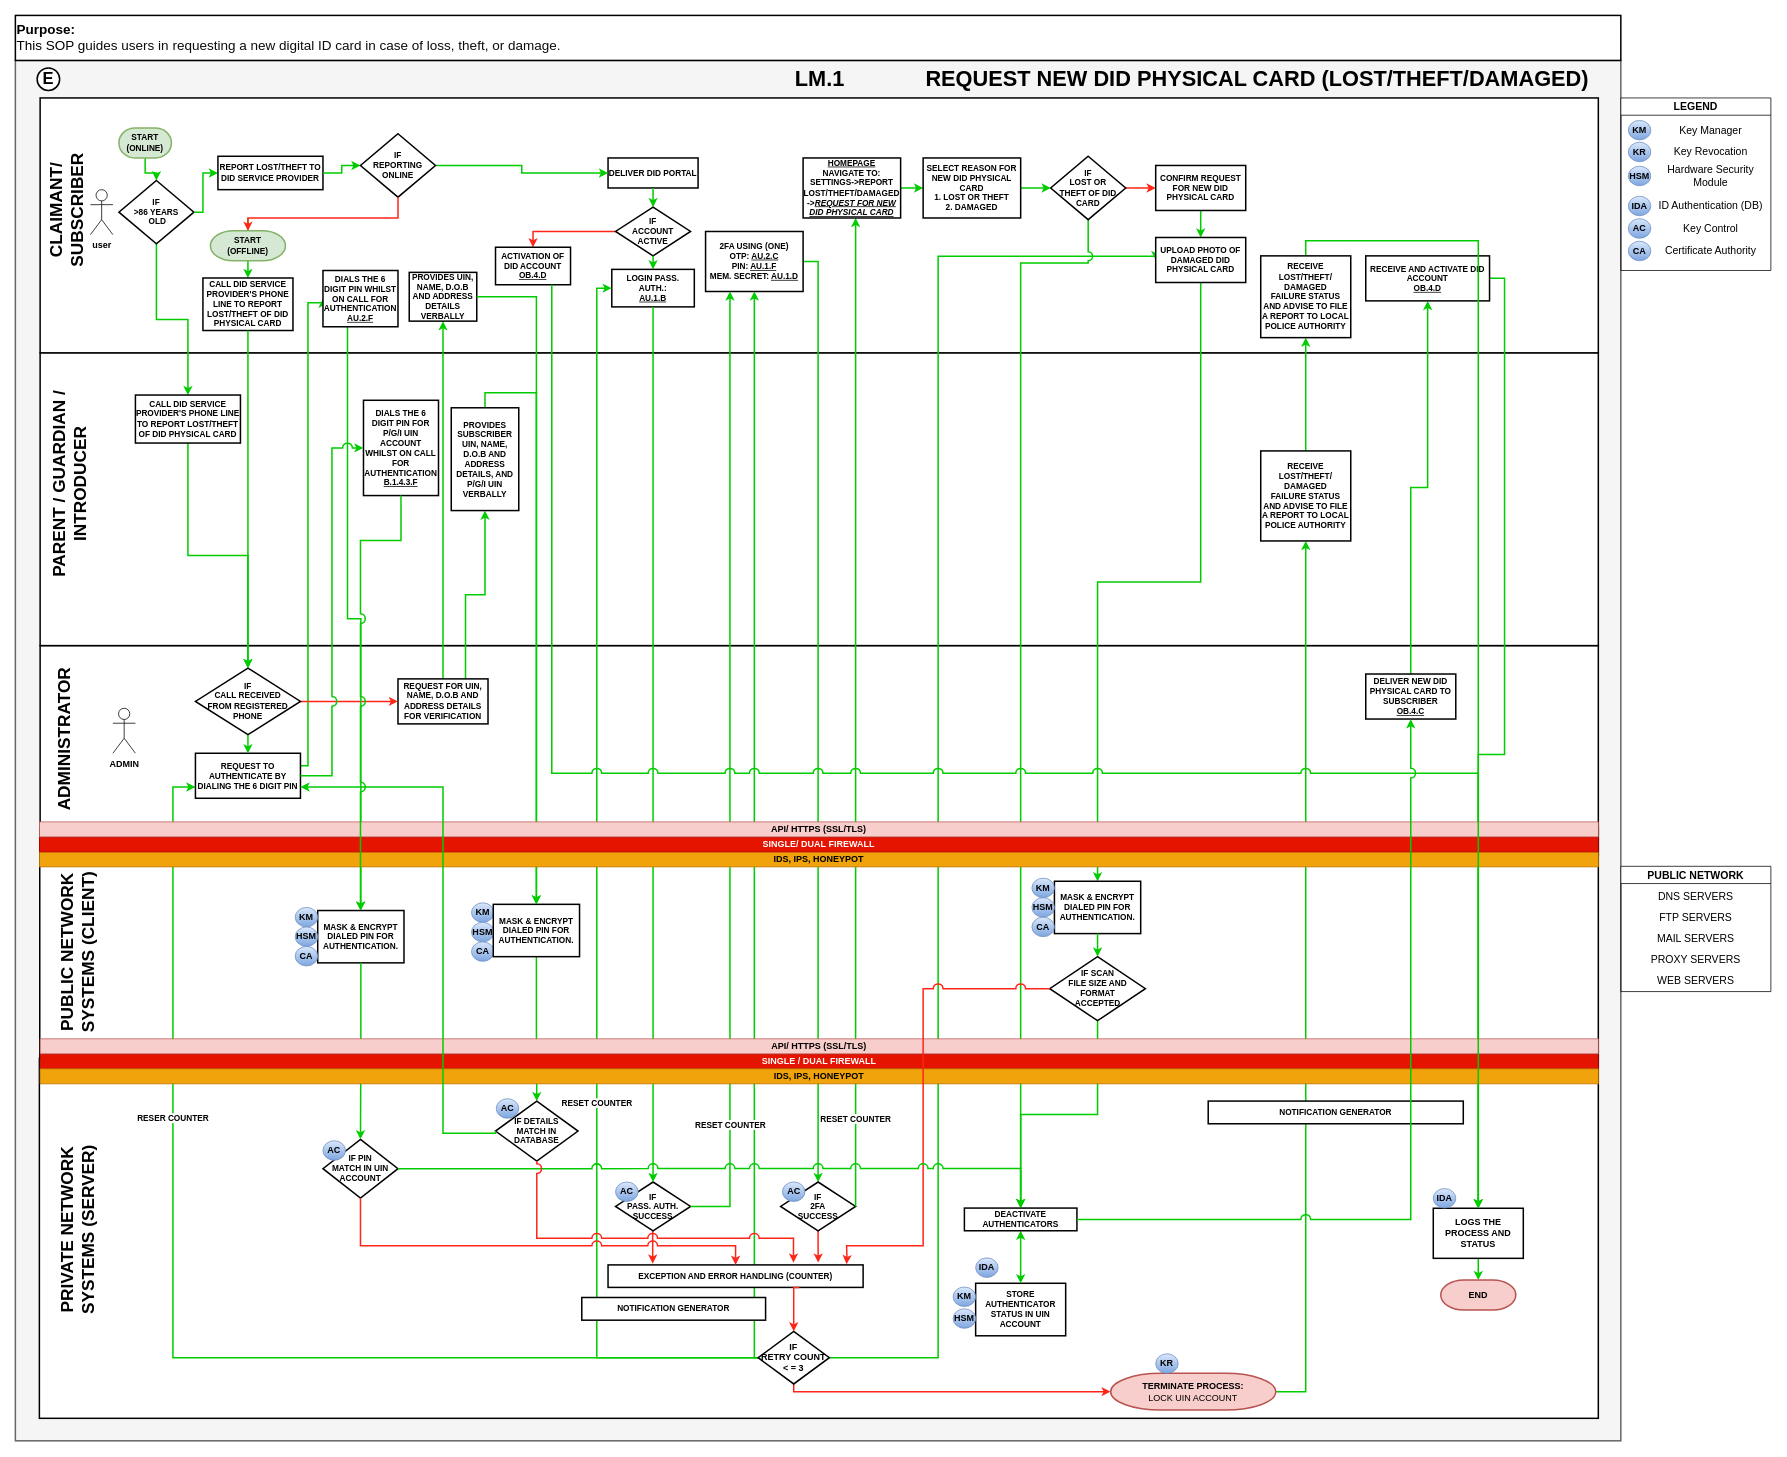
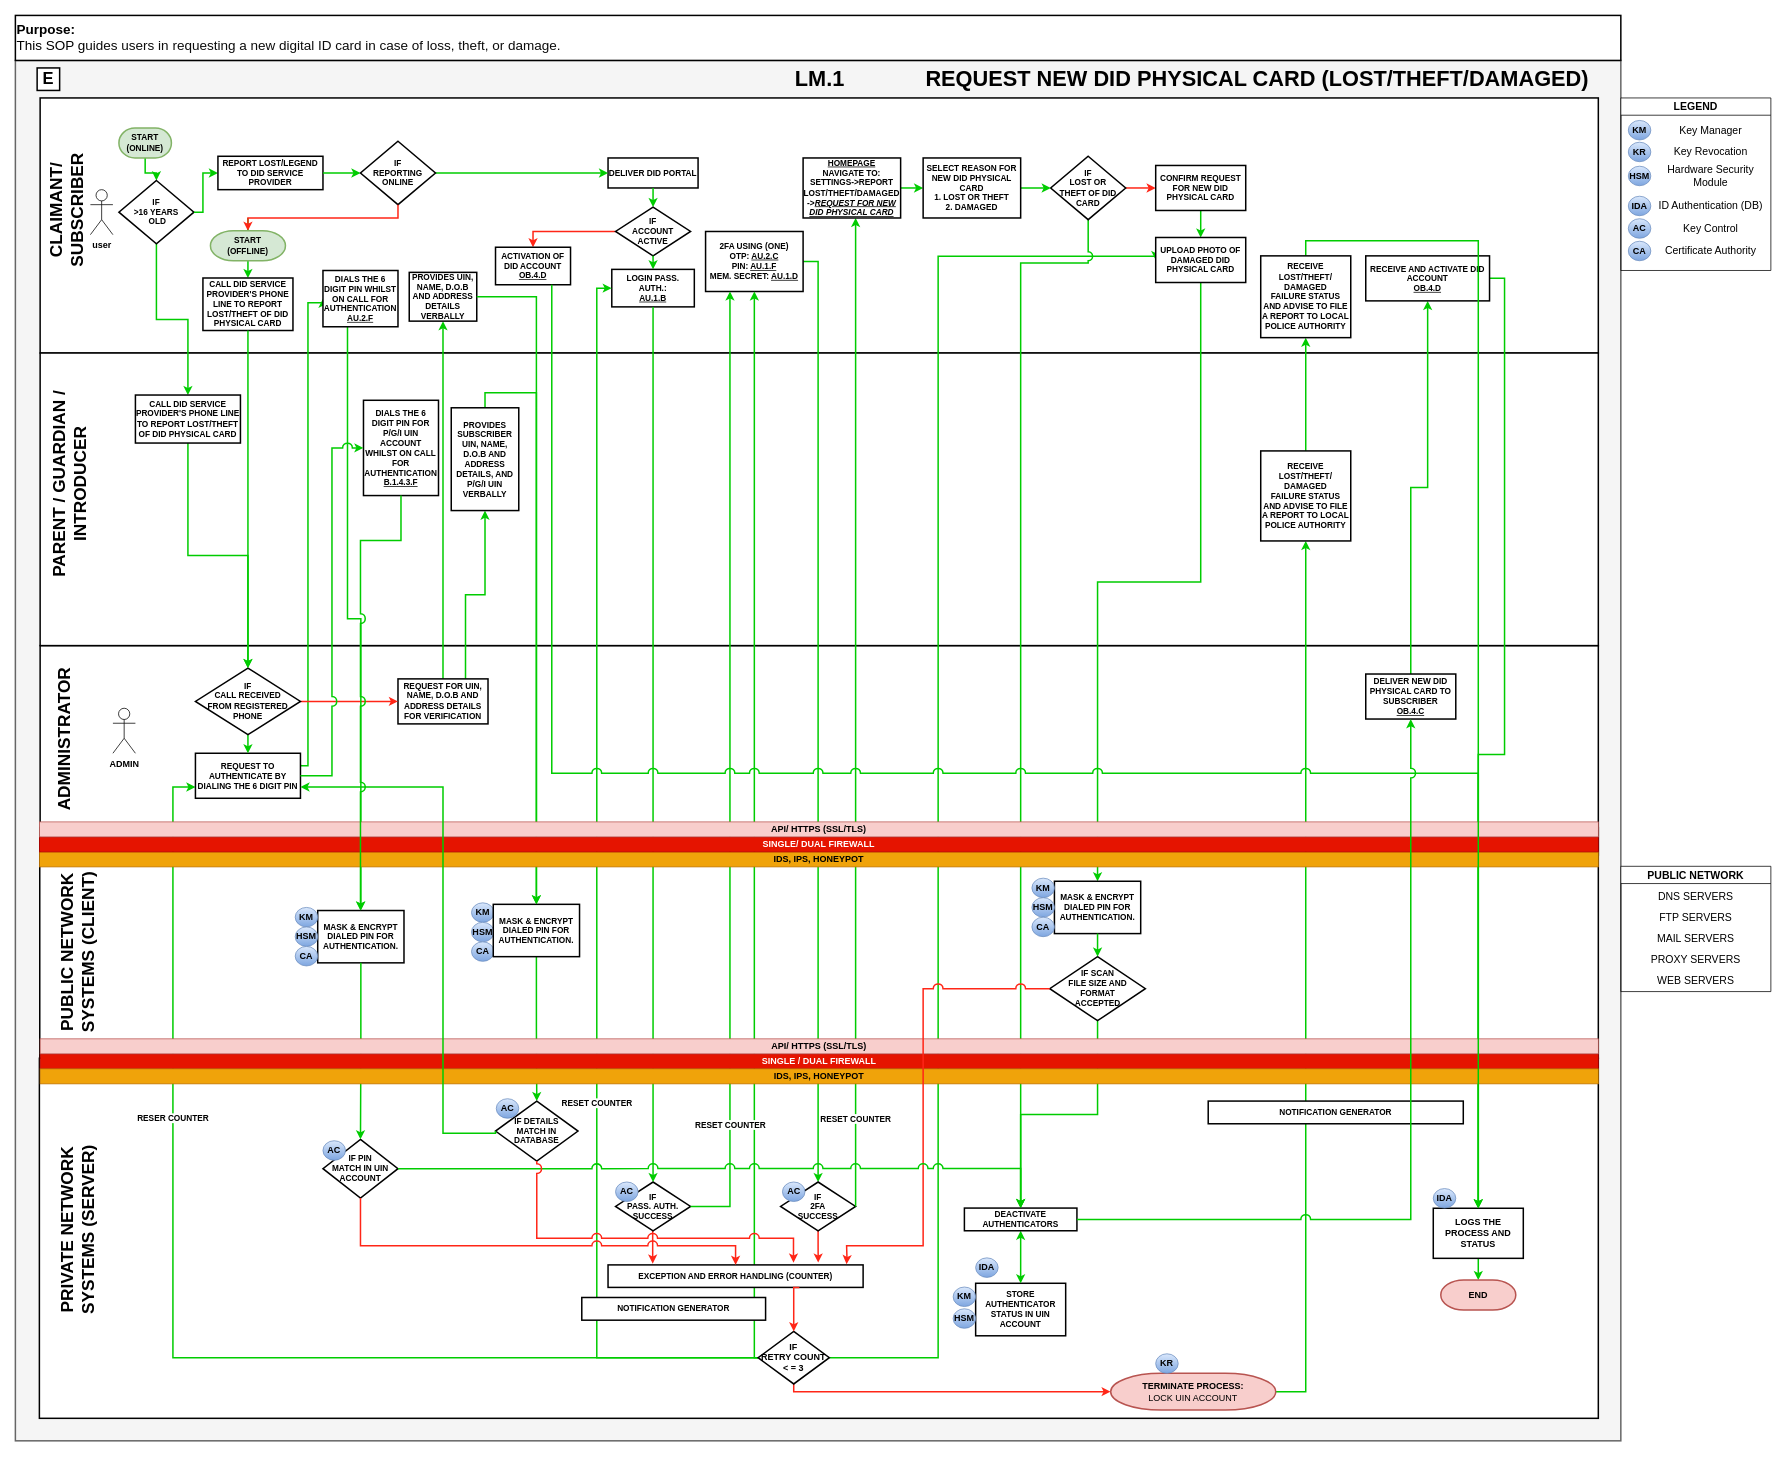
- <mxCell id="10" value="E" style="ellipse;whiteSpace=wrap;html=1;aspect=fixed;strokeWidth=2;fontStyle=1;fontSize=22;direction=south;" parent="1" vertex="1"><mxGeometry x="49" y="90" width="30" height="30" as="geometry" /></mxCell>
+ <mxCell id="10" value="E" style="whiteSpace=wrap;html=1;aspect=fixed;strokeWidth=2;fontStyle=1;fontSize=22;direction=south;rounded=0;" parent="1" vertex="1"><mxGeometry x="49" y="90" width="30" height="30" as="geometry" /></mxCell>
- <mxCell id="75" value="IF &lt;br&gt;REPORTING ONLINE" style="rounded=0;whiteSpace=wrap;html=1;fontStyle=1;strokeWidth=2;fontSize=11;shape=rhombus;perimeter=rhombusPerimeter;" parent="1" vertex="1"><mxGeometry x="480" y="177.75" width="100" height="84.5" as="geometry" /></mxCell>
+ <mxCell id="75" value="IF &lt;br&gt;REPORTING ONLINE" style="rounded=0;whiteSpace=wrap;html=1;fontStyle=1;strokeWidth=2;fontSize=11;shape=rhombus;perimeter=rhombusPerimeter;" parent="1" vertex="1"><mxGeometry x="480" y="187.75" width="100" height="84.5" as="geometry" /></mxCell>
- <mxCell id="72" value="REPORT LOST/THEFT TO DID SERVICE PROVIDER" style="rounded=0;whiteSpace=wrap;html=1;fontStyle=1;strokeWidth=2;fontSize=11;shape=label;" parent="1" vertex="1"><mxGeometry x="290" y="207.75" width="140" height="44.5" as="geometry" /></mxCell>
+ <mxCell id="72" value="REPORT LOST/LEGEND TO DID SERVICE PROVIDER" style="rounded=0;whiteSpace=wrap;html=1;fontStyle=1;strokeWidth=2;fontSize=11;shape=label;" parent="1" vertex="1"><mxGeometry x="290" y="207.75" width="140" height="44.5" as="geometry" /></mxCell>
- <mxCell id="65" value="IF &lt;br&gt;&amp;gt;86 YEARS&lt;br&gt;&amp;nbsp;OLD" style="rounded=0;whiteSpace=wrap;html=1;fontStyle=1;strokeWidth=2;fontSize=11;shape=rhombus;perimeter=rhombusPerimeter;" parent="1" vertex="1"><mxGeometry x="158" y="240" width="100" height="84.5" as="geometry" /></mxCell>
+ <mxCell id="65" value="IF &lt;br&gt;&amp;gt;16 YEARS&lt;br&gt;&amp;nbsp;OLD" style="rounded=0;whiteSpace=wrap;html=1;fontStyle=1;strokeWidth=2;fontSize=11;shape=rhombus;perimeter=rhombusPerimeter;" parent="1" vertex="1"><mxGeometry x="158" y="240" width="100" height="84.5" as="geometry" /></mxCell>
